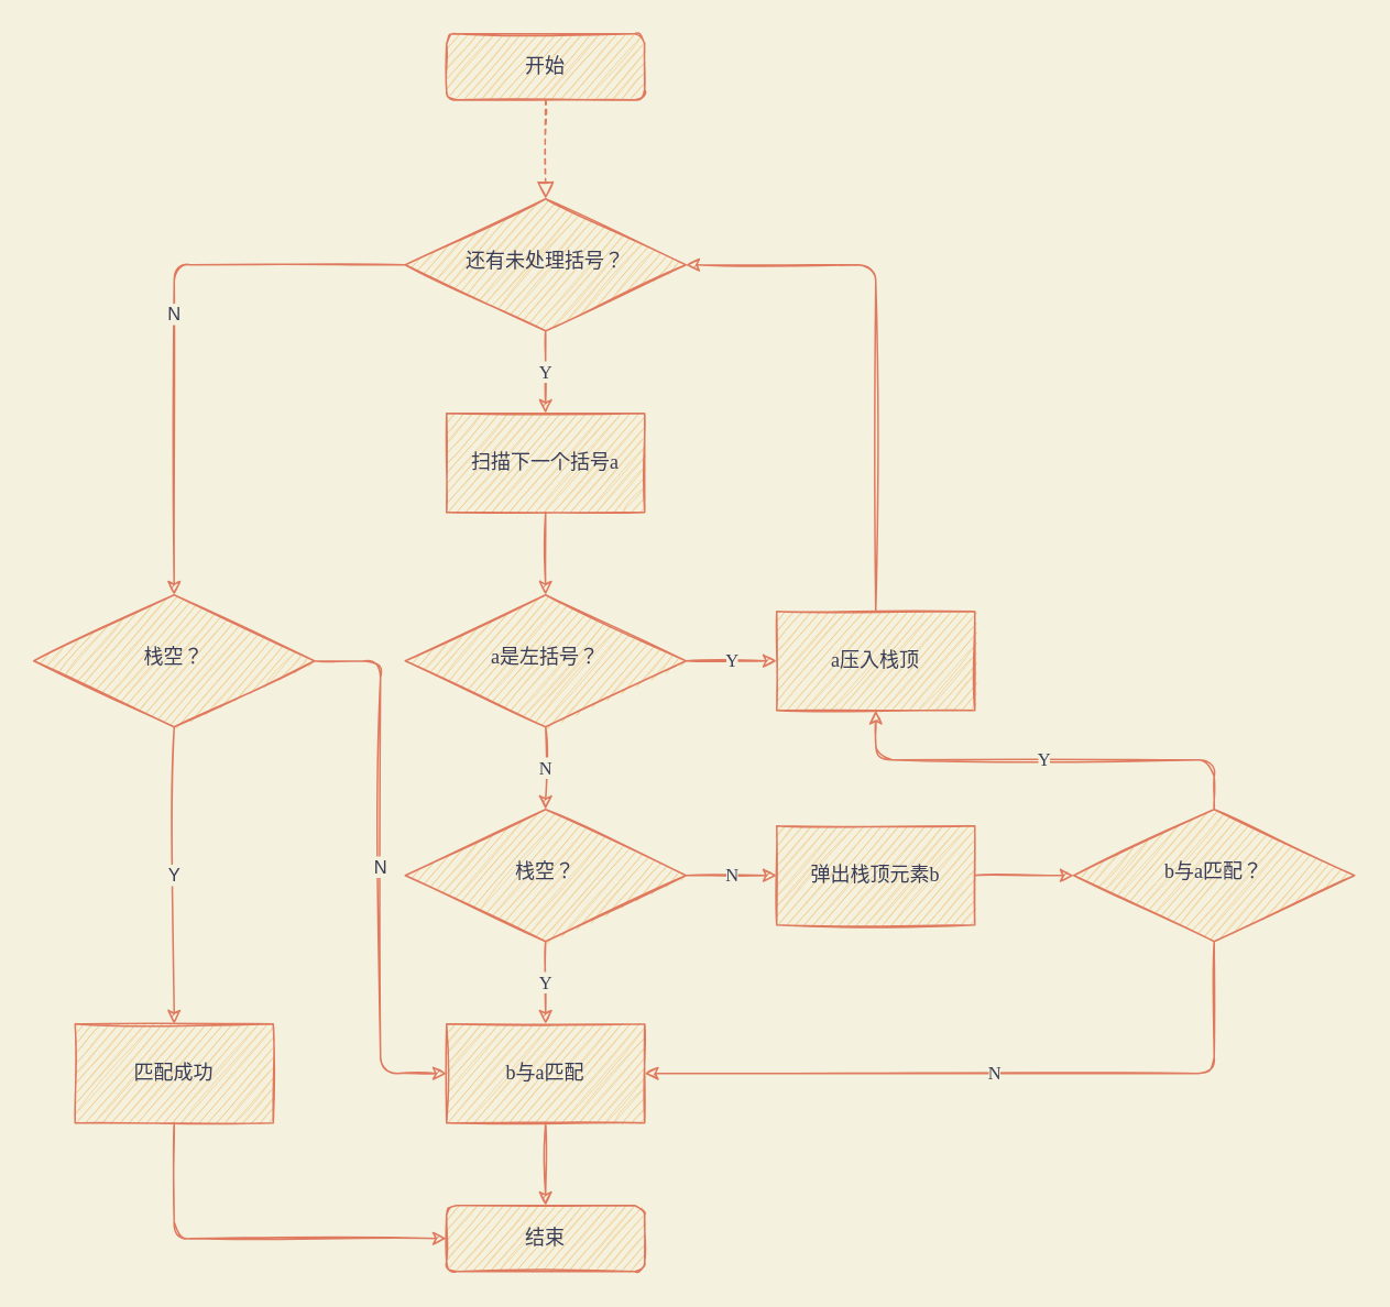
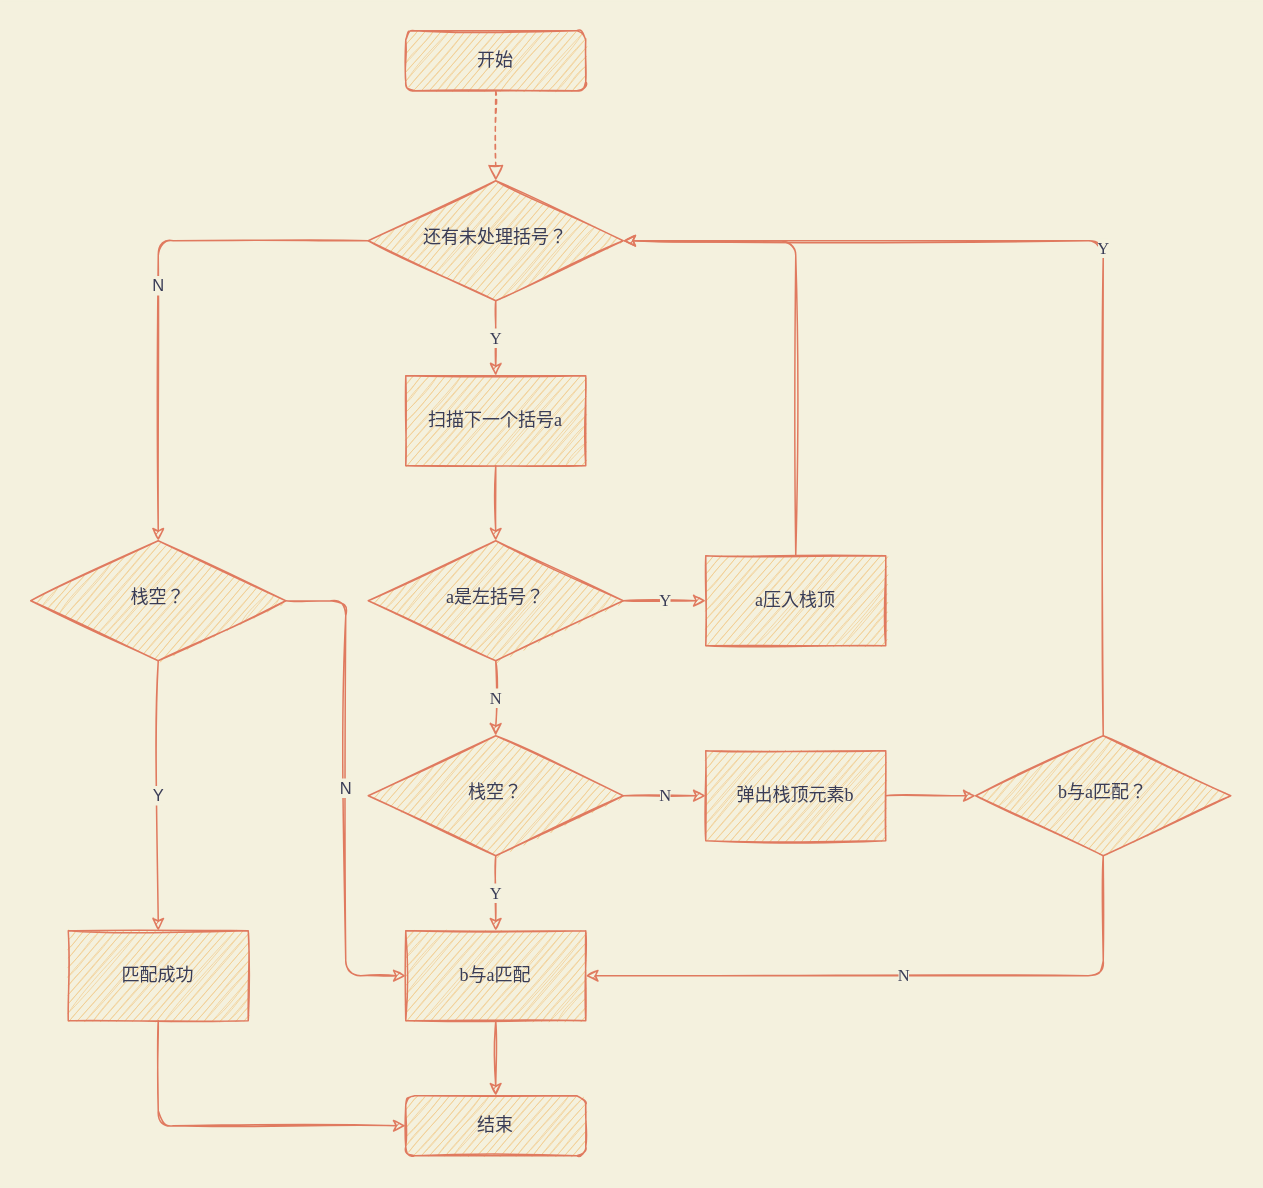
- <mxCell id="22" value="Y" style="edgeStyle=orthogonalEdgeStyle;curved=0;rounded=1;orthogonalLoop=1;jettySize=auto;html=1;exitX=0.5;exitY=0;exitDx=0;exitDy=0;strokeColor=#E07A5F;fillColor=#F2CC8F;fontColor=#393C56;fontFamily=Comic Sans MS;labelBackgroundColor=#F4F1DE;sketch=1;" edge="1" parent="1" source="24" target="19"><mxGeometry relative="1" as="geometry" /></mxCell>
+ <mxCell id="22" value="Y" style="edgeStyle=orthogonalEdgeStyle;curved=0;rounded=1;orthogonalLoop=1;jettySize=auto;html=1;exitX=0.5;exitY=0;exitDx=0;exitDy=0;entryX=1;entryY=0.5;entryDx=0;entryDy=0;strokeColor=#E07A5F;fillColor=#F2CC8F;fontColor=#393C56;fontFamily=Comic Sans MS;labelBackgroundColor=#F4F1DE;sketch=1;" edge="1" parent="1" source="24" target="6"><mxGeometry relative="1" as="geometry" /></mxCell>
